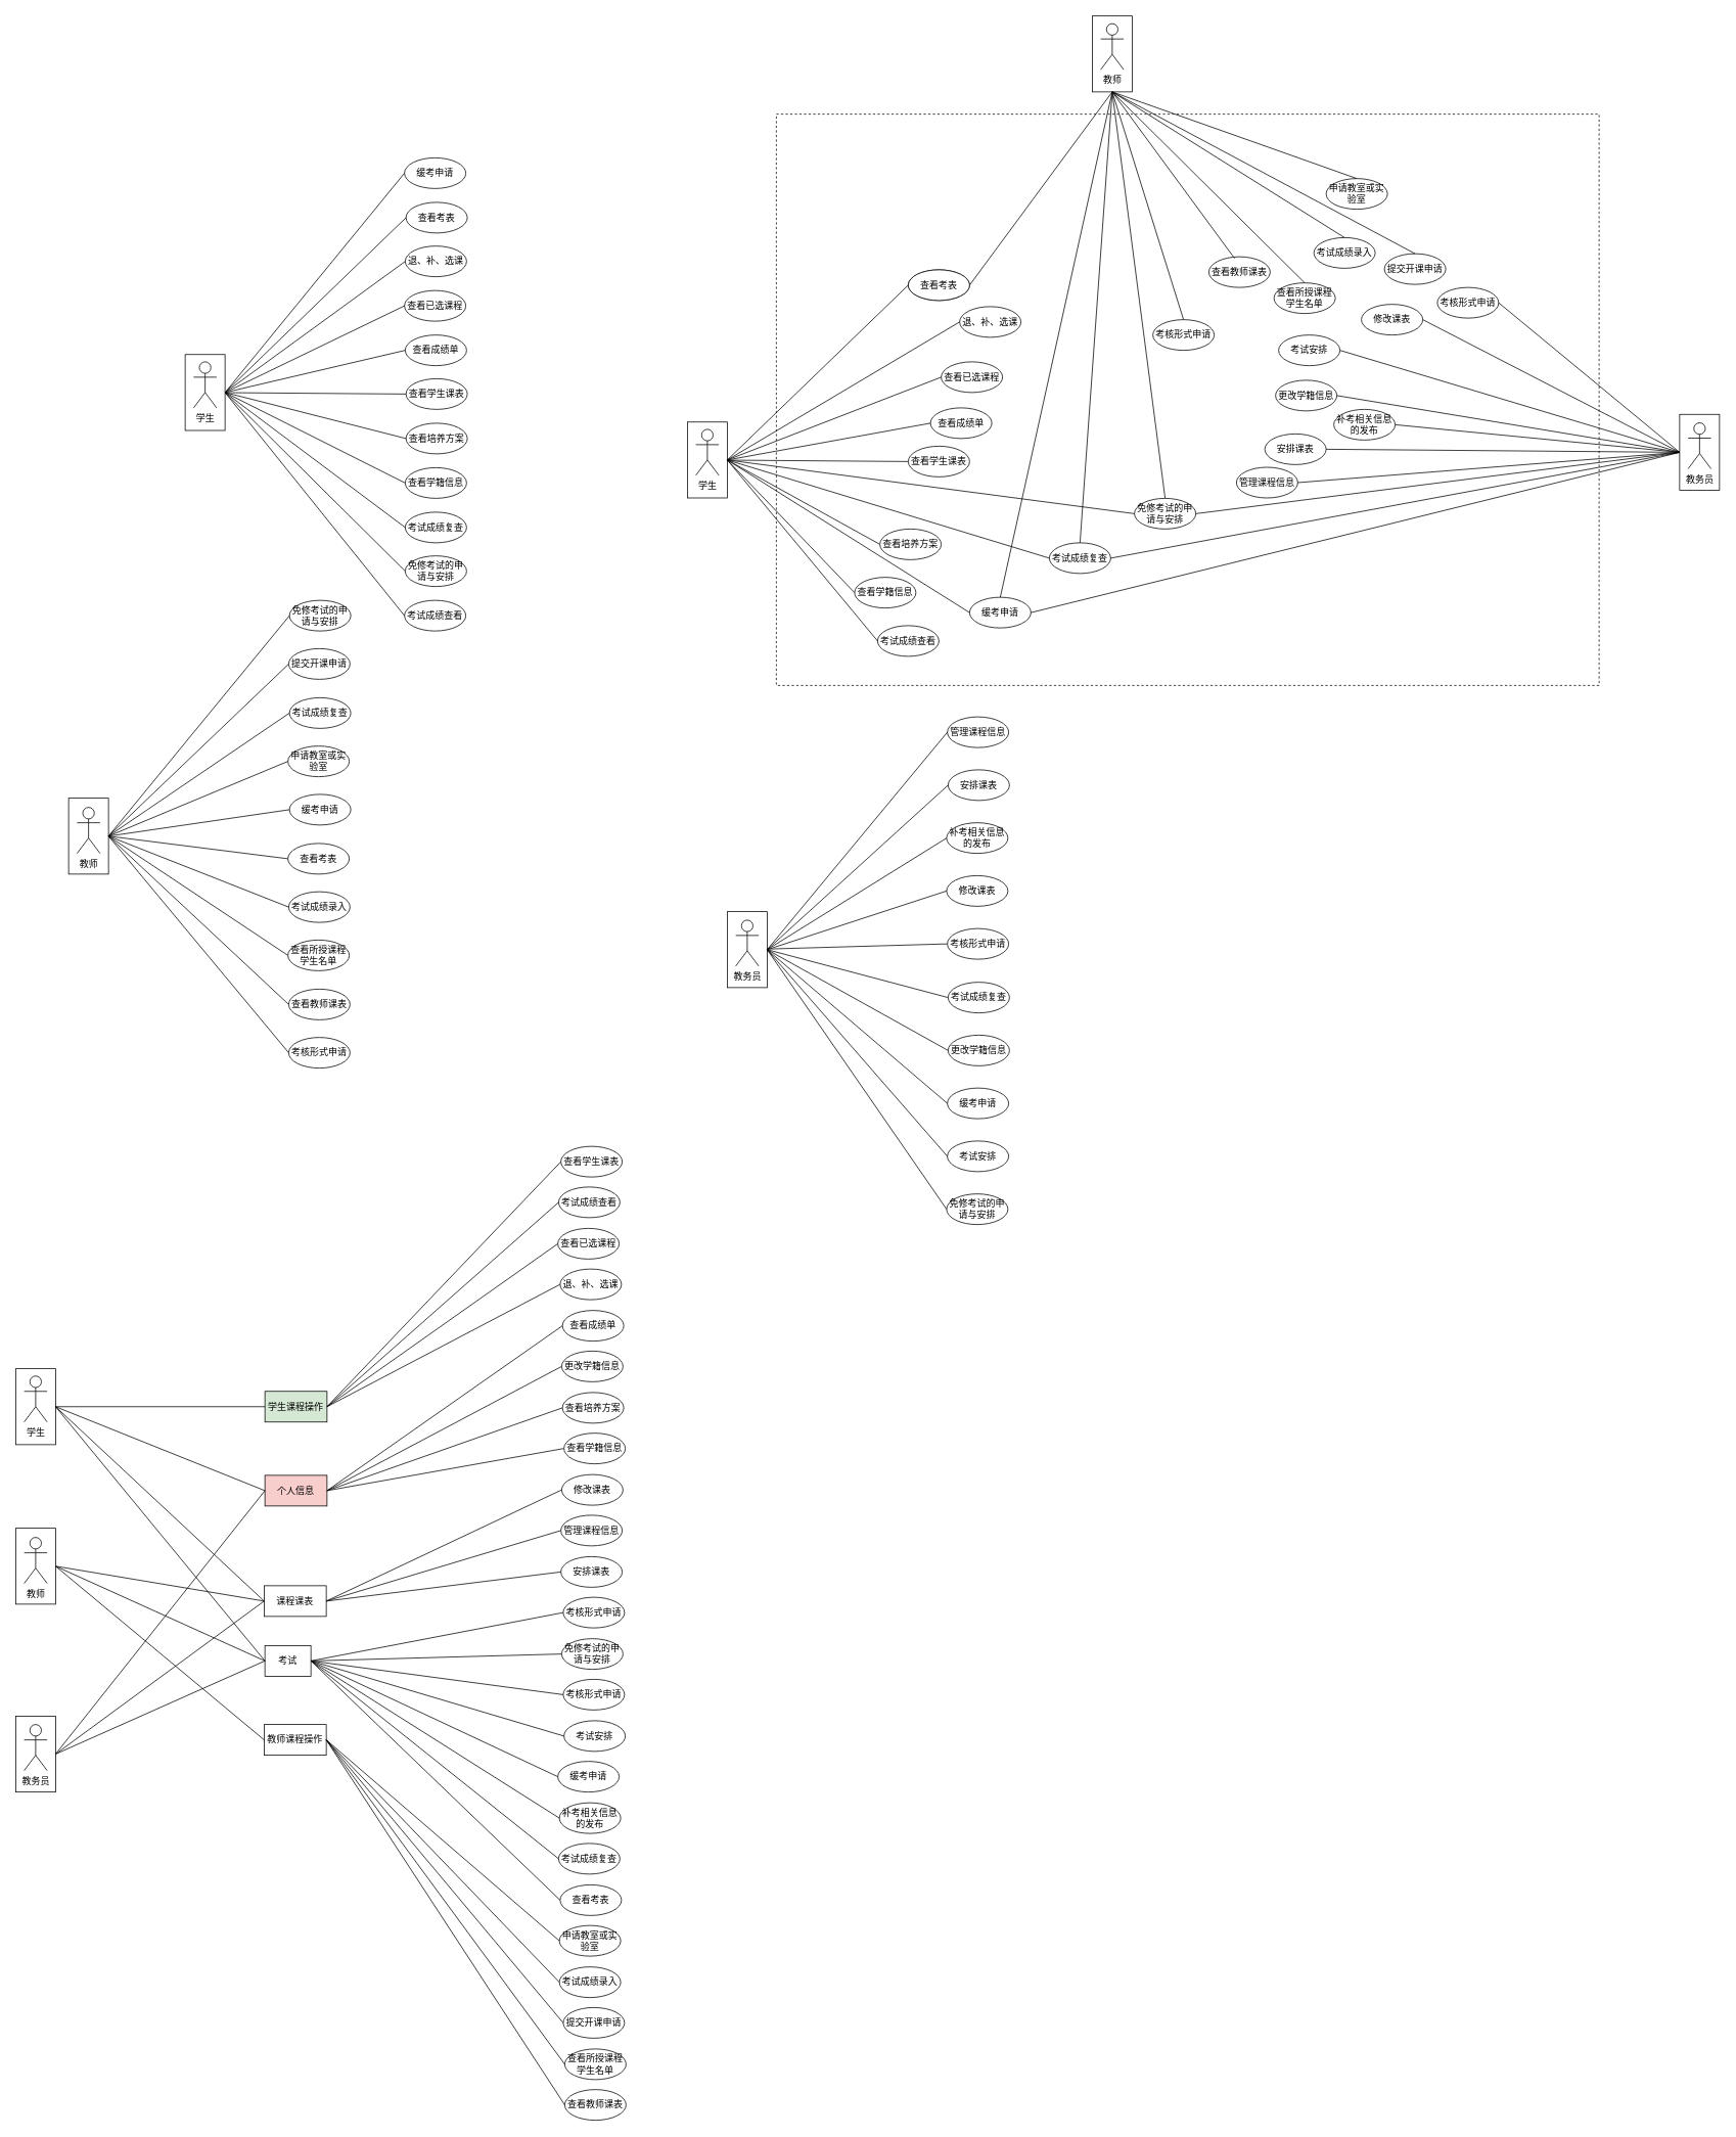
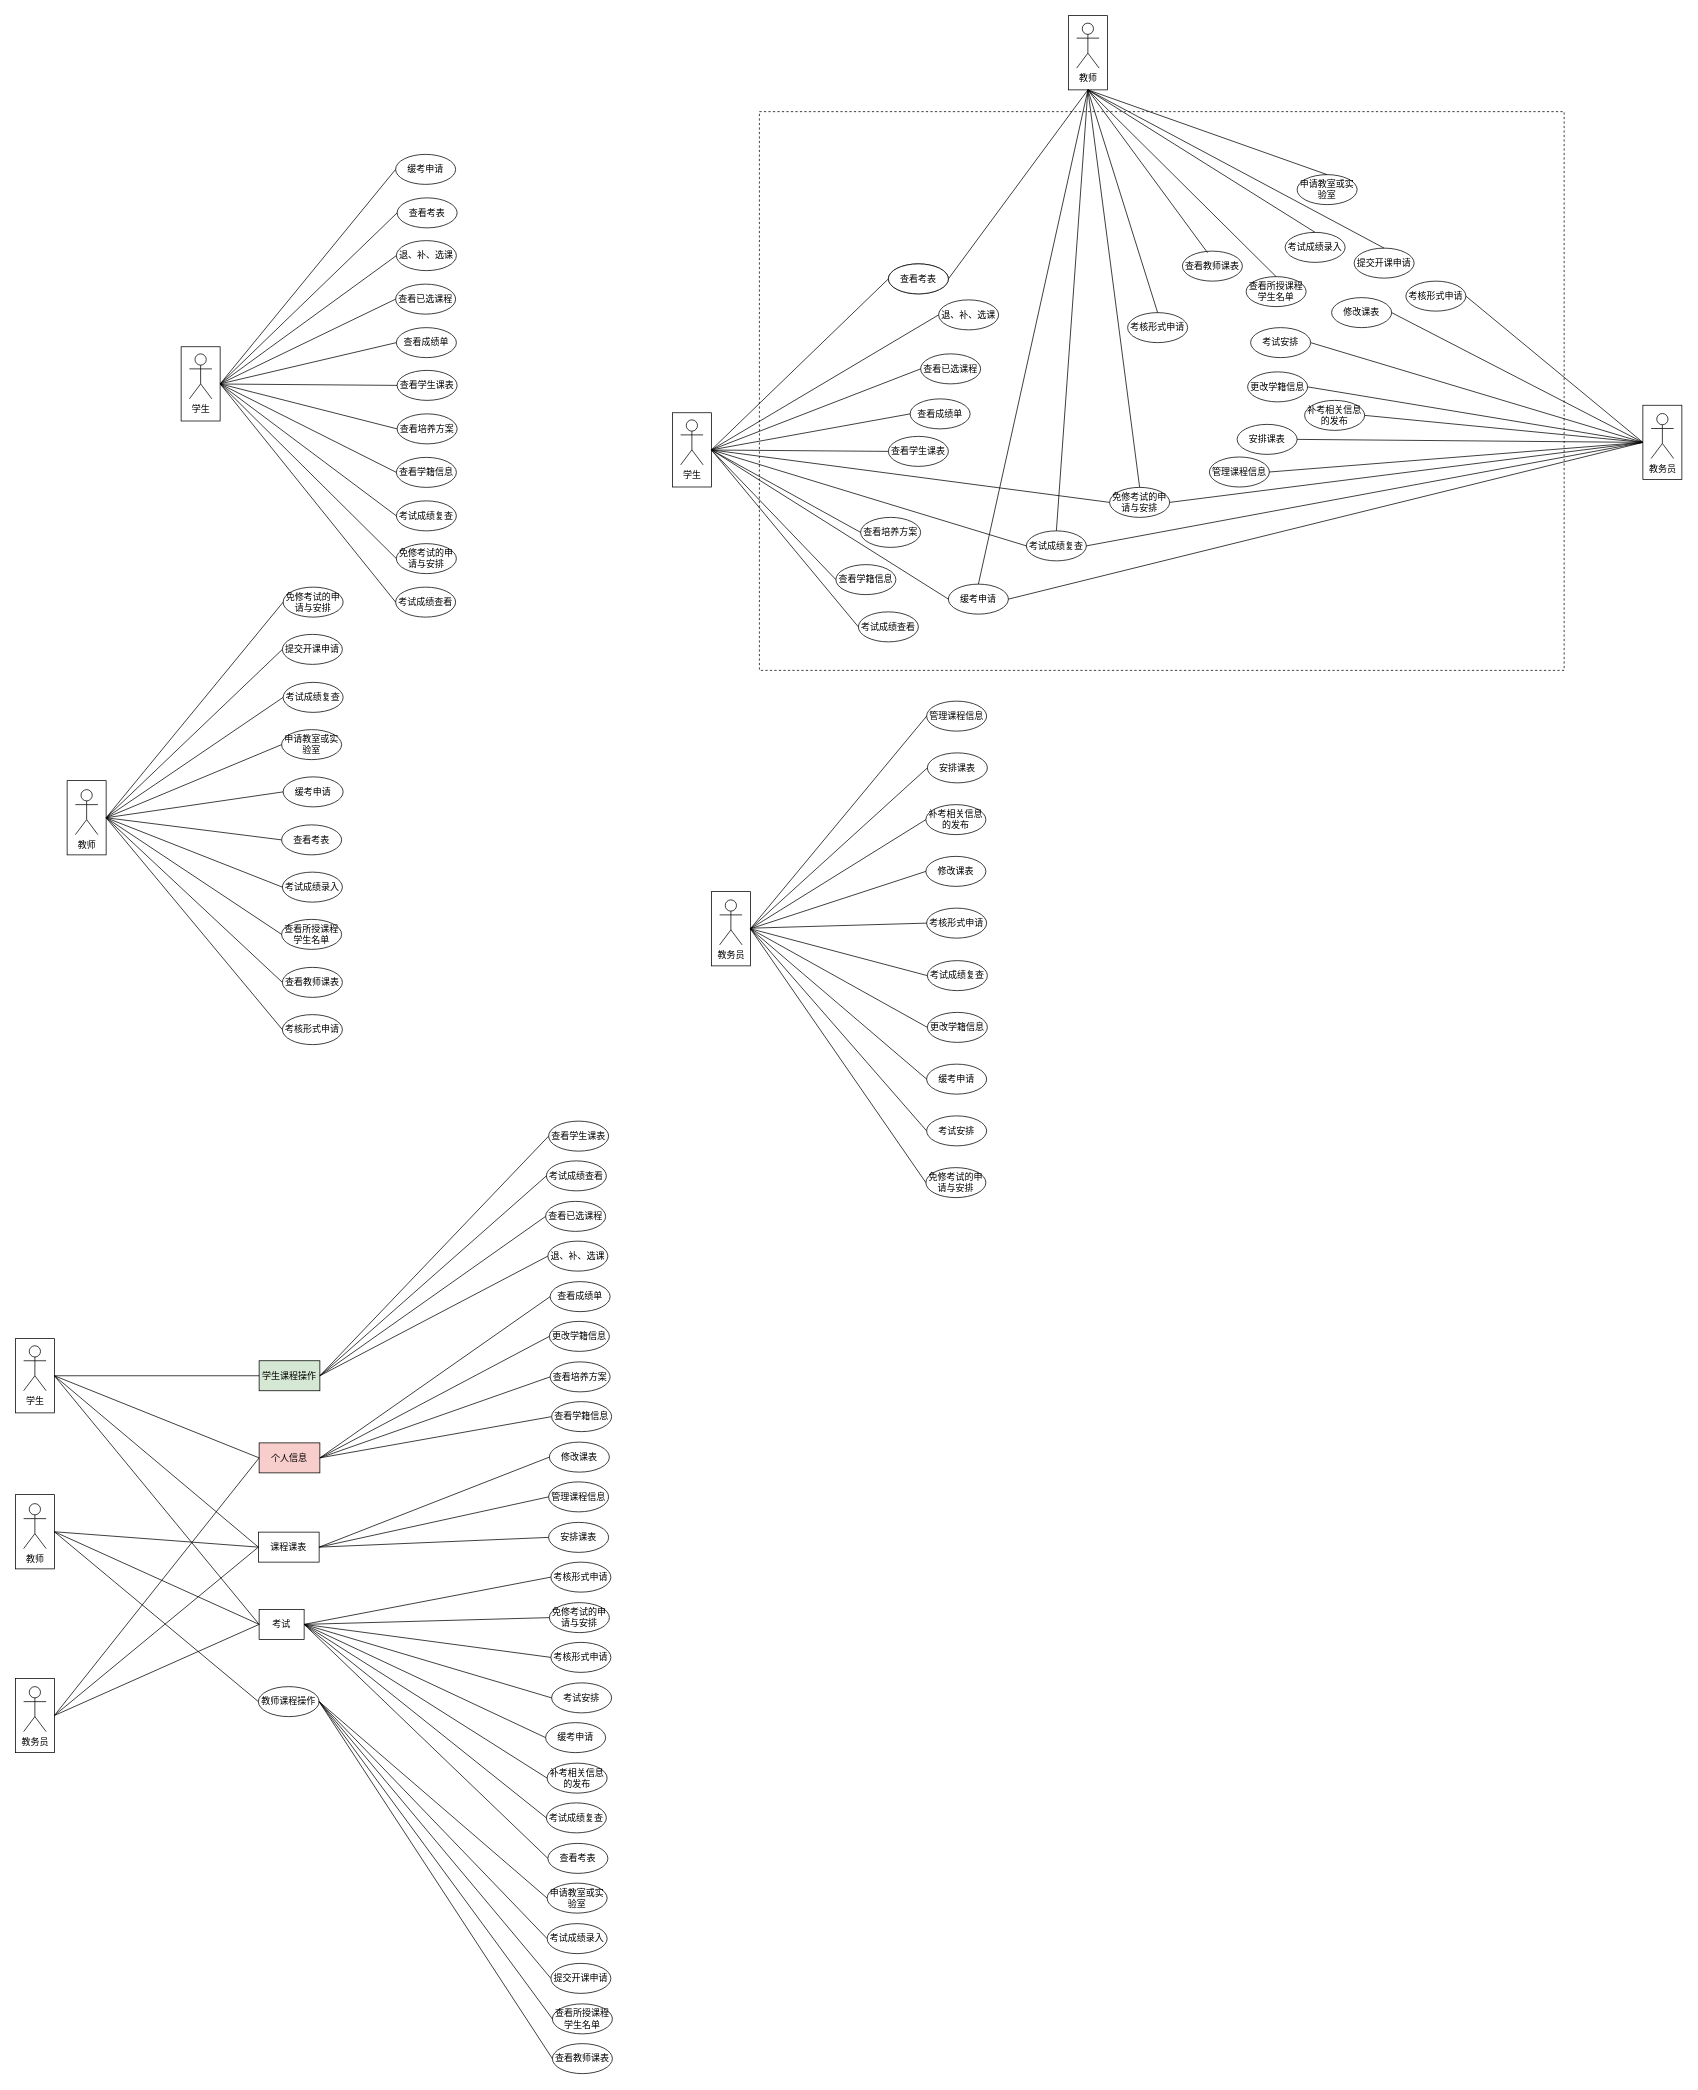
- <mxCell id="141" value="课程课表" style="rounded=0;whiteSpace=wrap;html=1;" parent="1" vertex="1"><mxGeometry x="344" y="2067" width="81" height="40" as="geometry" /></mxCell>
+ <mxCell id="141" value="课程课表" style="rounded=0;whiteSpace=wrap;html=1;" parent="1" vertex="1"><mxGeometry x="344" y="2042" width="81" height="40" as="geometry" /></mxCell>
- <mxCell id="140" value="教师课程操作" style="rounded=0;whiteSpace=wrap;html=1;" parent="1" vertex="1"><mxGeometry x="344" y="2248" width="81" height="40" as="geometry" /></mxCell>
+ <mxCell id="140" value="教师课程操作" style="ellipse;whiteSpace=wrap;html=1;" parent="1" vertex="1"><mxGeometry x="344" y="2248" width="81" height="40" as="geometry" /></mxCell>
